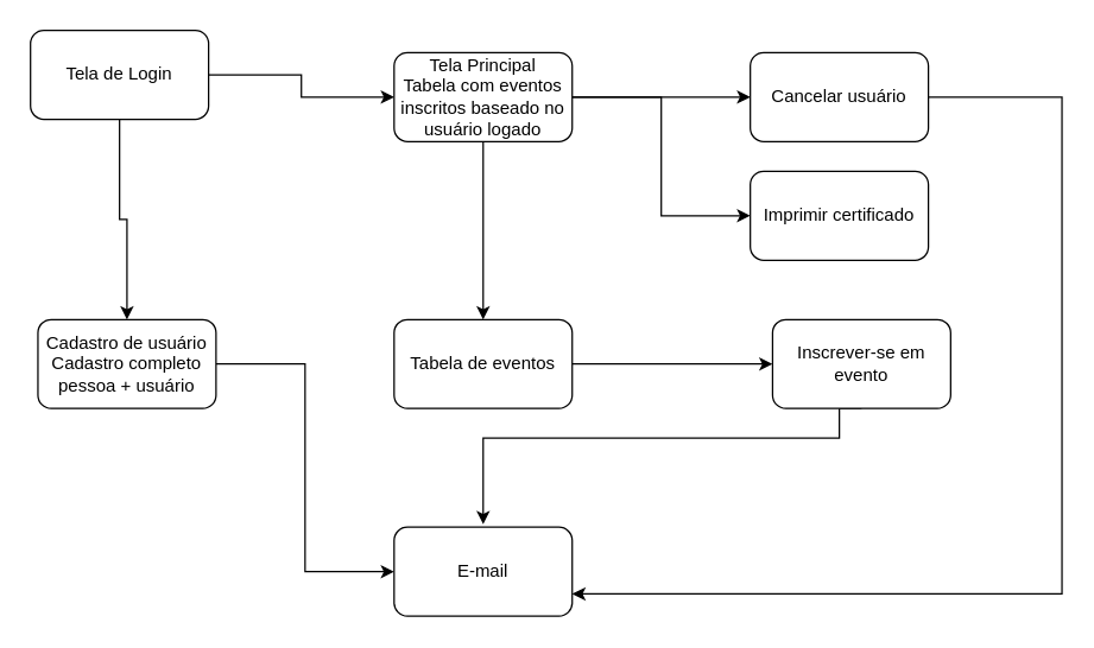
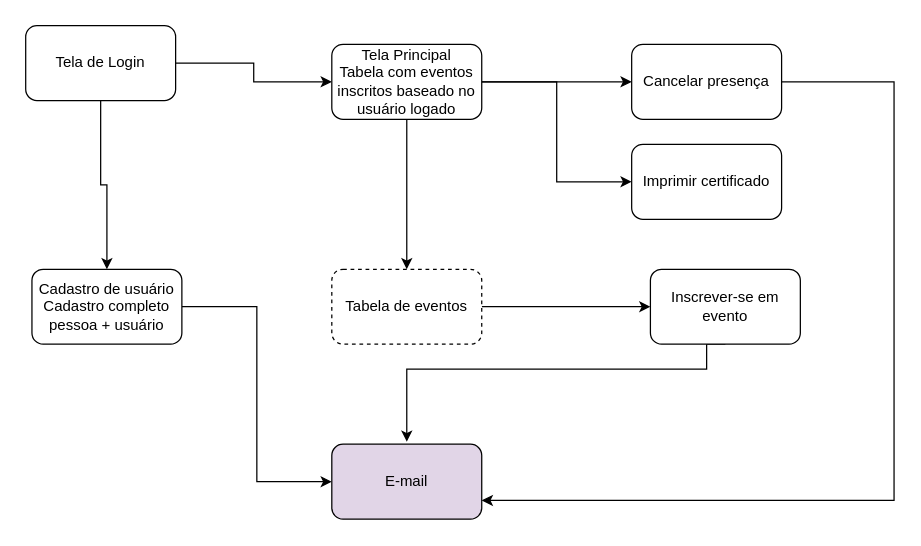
- <mxCell id="10" value="Cancelar usuário" style="rounded=1;whiteSpace=wrap;html=1;" parent="1" vertex="1"><mxGeometry x="505" y="35" width="120" height="60" as="geometry" /></mxCell>
+ <mxCell id="10" value="Cancelar presença" style="rounded=1;whiteSpace=wrap;html=1;" parent="1" vertex="1"><mxGeometry x="505" y="35" width="120" height="60" as="geometry" /></mxCell>
- <mxCell id="15" value="Tabela de eventos" style="rounded=1;whiteSpace=wrap;html=1;" parent="1" vertex="1"><mxGeometry x="265" y="215" width="120" height="60" as="geometry" /></mxCell>
+ <mxCell id="15" value="Tabela de eventos" style="rounded=1;whiteSpace=wrap;html=1;dashed=1;" parent="1" vertex="1"><mxGeometry x="265" y="215" width="120" height="60" as="geometry" /></mxCell>
- <mxCell id="18" value="E-mail" style="rounded=1;whiteSpace=wrap;html=1;" parent="1" vertex="1"><mxGeometry x="265" y="355" width="120" height="60" as="geometry" /></mxCell>
+ <mxCell id="18" value="E-mail" style="rounded=1;whiteSpace=wrap;html=1;fillColor=#e1d5e7;" parent="1" vertex="1"><mxGeometry x="265" y="355" width="120" height="60" as="geometry" /></mxCell>
